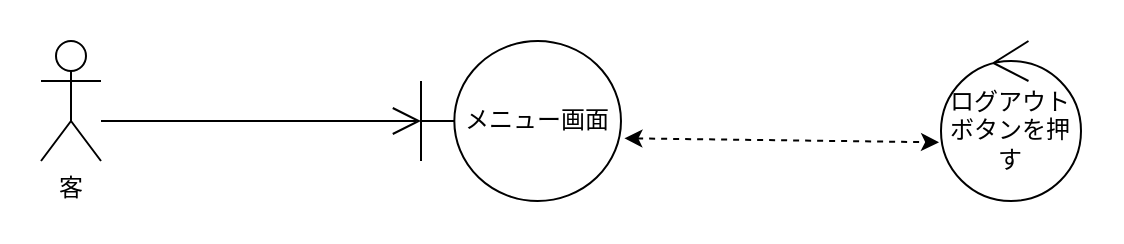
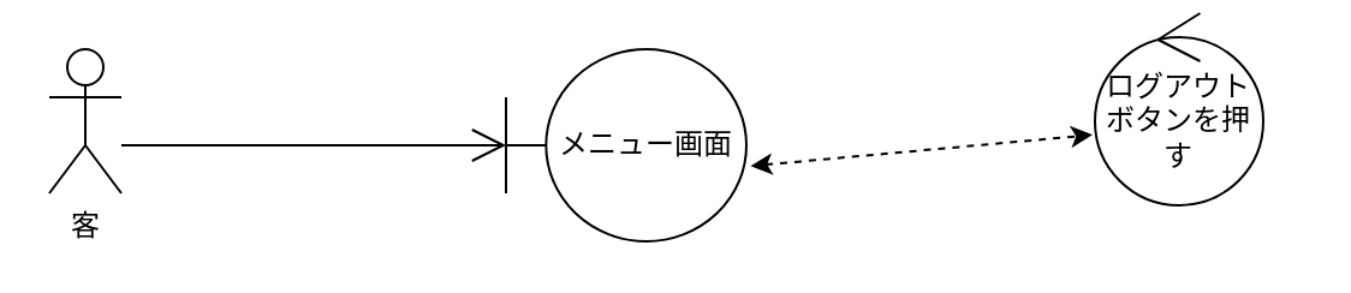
- <mxCell id="5" value="ログアウトボタンを押す" style="ellipse;shape=umlControl;whiteSpace=wrap;html=1;" vertex="1" parent="1"><mxGeometry x="470" y="20" width="70" height="80" as="geometry" /></mxCell>
+ <mxCell id="5" value="ログアウトボタンを押す" style="ellipse;shape=umlControl;whiteSpace=wrap;html=1;" vertex="1" parent="1"><mxGeometry x="455" y="5" width="70" height="80" as="geometry" /></mxCell>
